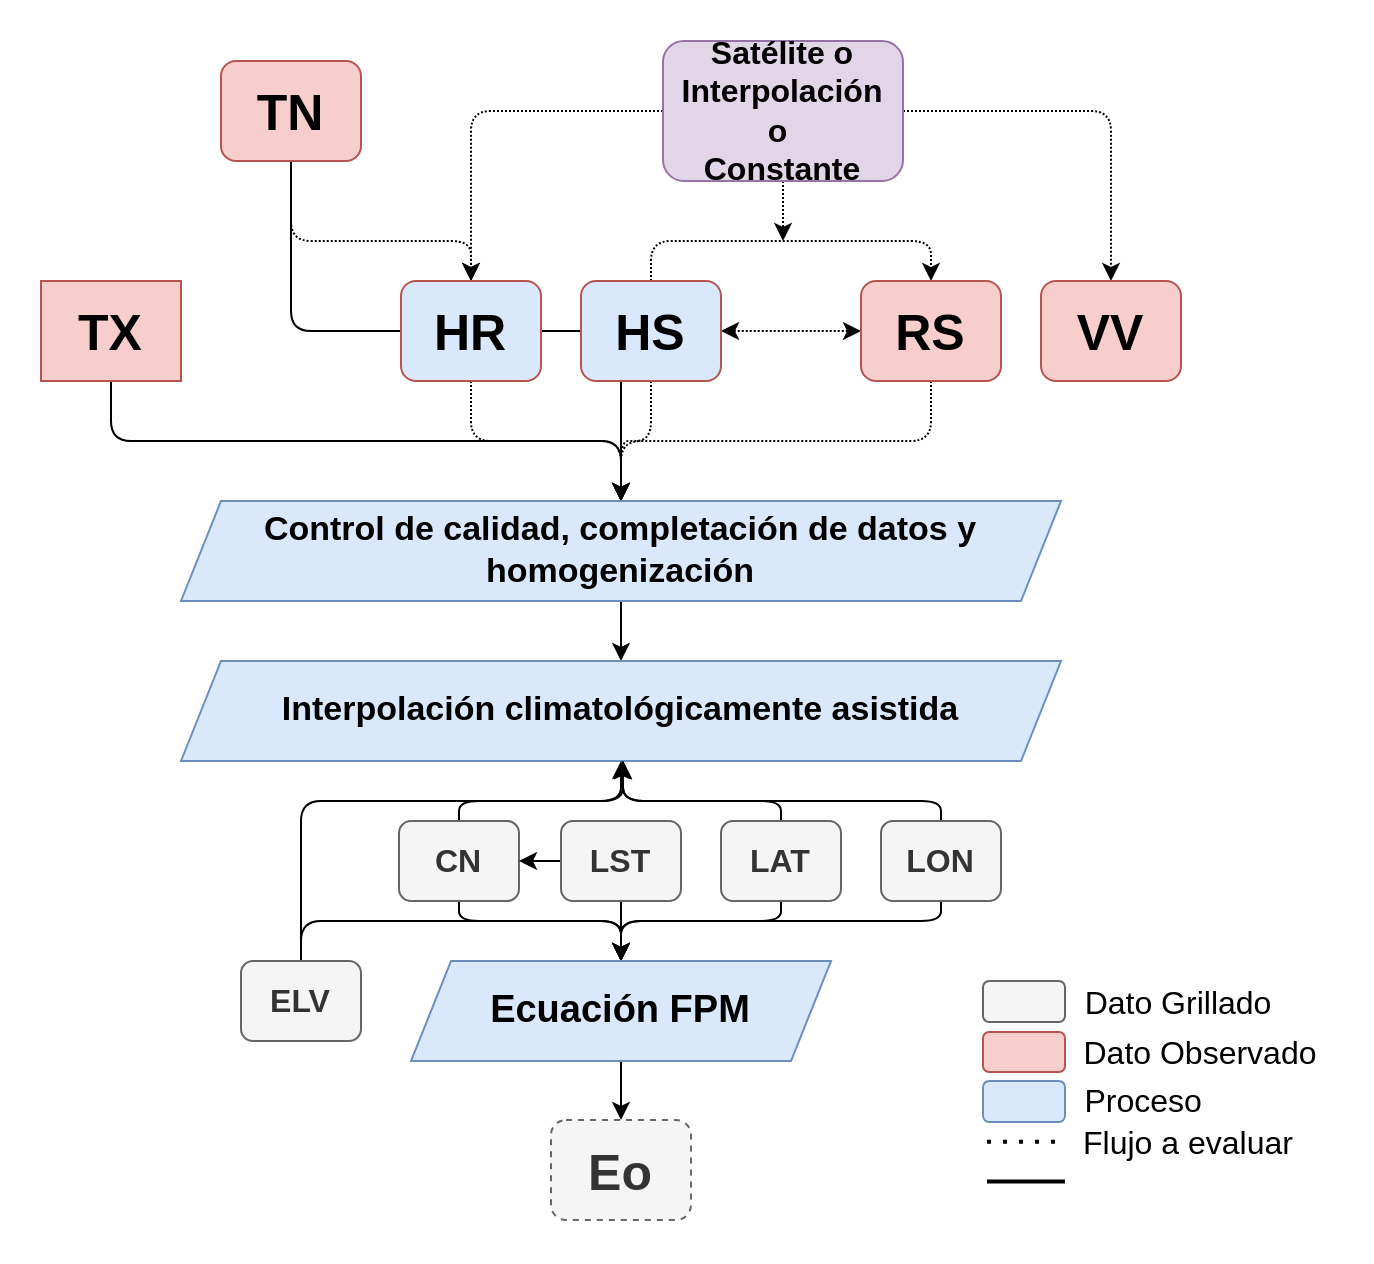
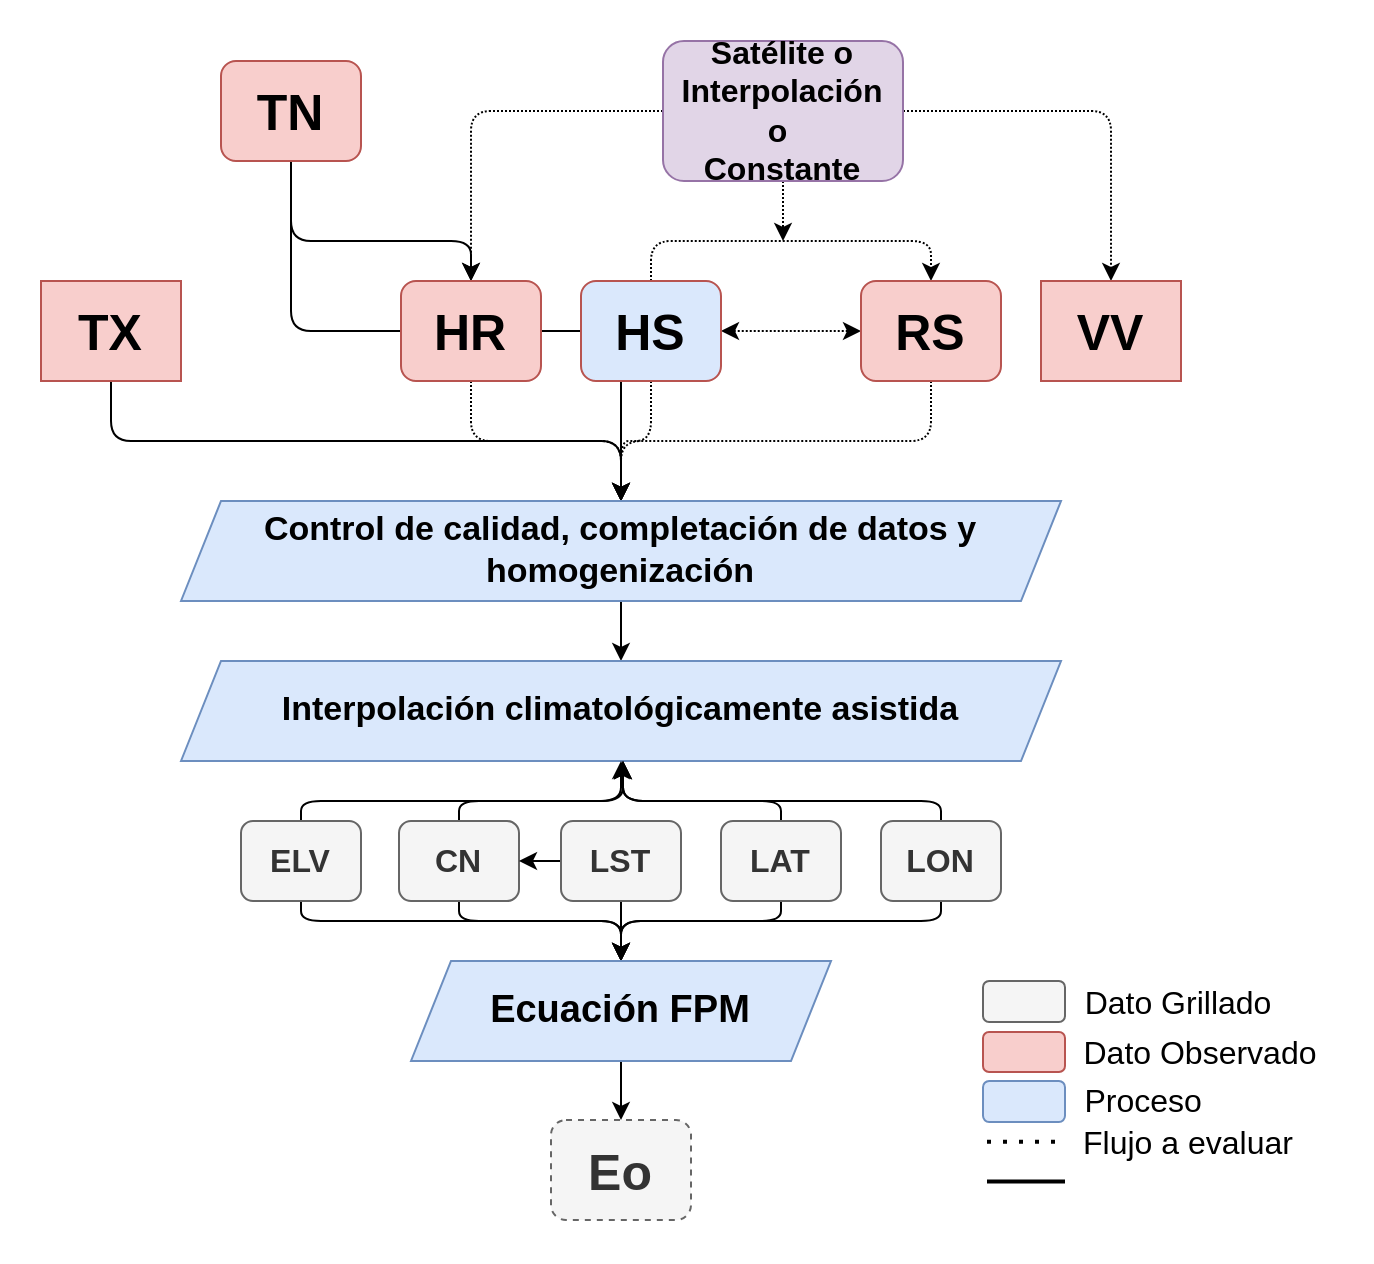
- <mxCell id="8" style="edgeStyle=orthogonalEdgeStyle;rounded=1;orthogonalLoop=1;jettySize=auto;html=1;entryX=0.5;entryY=0;entryDx=0;entryDy=0;dashed=1;dashPattern=1 1;fontSize=17;startArrow=none;startFill=0;" edge="1" parent="1" source="10" target="12"><mxGeometry relative="1" as="geometry"><Array as="points"><mxPoint x="145" y="120" /><mxPoint x="235" y="120" /></Array></mxGeometry></mxCell>
+ <mxCell id="8" style="edgeStyle=orthogonalEdgeStyle;rounded=1;orthogonalLoop=1;jettySize=auto;html=1;entryX=0.5;entryY=0;entryDx=0;entryDy=0;dashed=0;dashPattern=1 1;fontSize=17;startArrow=none;startFill=0;" edge="1" parent="1" source="10" target="12"><mxGeometry relative="1" as="geometry"><Array as="points"><mxPoint x="145" y="120" /><mxPoint x="235" y="120" /></Array></mxGeometry></mxCell>
- <mxCell id="12" value="&lt;font style=&quot;font-size: 25px&quot;&gt;HR&lt;/font&gt;" style="rounded=1;whiteSpace=wrap;html=1;fontSize=17;fontStyle=1;fillColor=#dae8fc;strokeColor=#b85450;" vertex="1" parent="1"><mxGeometry x="200" y="140" width="70" height="50" as="geometry" /></mxCell>
+ <mxCell id="12" value="&lt;font style=&quot;font-size: 25px&quot;&gt;HR&lt;/font&gt;" style="rounded=1;whiteSpace=wrap;html=1;fontSize=17;fontStyle=1;fillColor=#f8cecc;strokeColor=#b85450;" vertex="1" parent="1"><mxGeometry x="200" y="140" width="70" height="50" as="geometry" /></mxCell>
- <mxCell id="19" value="&lt;font style=&quot;font-size: 25px&quot;&gt;VV&lt;/font&gt;" style="rounded=1;whiteSpace=wrap;html=1;fontSize=17;fontStyle=1;fillColor=#f8cecc;strokeColor=#b85450;" vertex="1" parent="1"><mxGeometry x="520" y="140" width="70" height="50" as="geometry" /></mxCell>
+ <mxCell id="19" value="&lt;font style=&quot;font-size: 25px&quot;&gt;VV&lt;/font&gt;" style="whiteSpace=wrap;html=1;fontSize=17;fontStyle=1;fillColor=#f8cecc;strokeColor=#b85450;rounded=0;" vertex="1" parent="1"><mxGeometry x="520" y="140" width="70" height="50" as="geometry" /></mxCell>
- <mxCell id="25" value="&lt;font style=&quot;font-size: 16px;&quot;&gt;ELV&lt;/font&gt;" style="rounded=1;whiteSpace=wrap;html=1;fontSize=16;fontStyle=1;fillColor=#f5f5f5;strokeColor=#666666;fontColor=#333333;" vertex="1" parent="1"><mxGeometry x="120" y="480" width="60" height="40" as="geometry" /></mxCell>
+ <mxCell id="25" value="&lt;font style=&quot;font-size: 16px;&quot;&gt;ELV&lt;/font&gt;" style="rounded=1;whiteSpace=wrap;html=1;fontSize=16;fontStyle=1;fillColor=#f5f5f5;strokeColor=#666666;fontColor=#333333;" vertex="1" parent="1"><mxGeometry x="120" y="410" width="60" height="40" as="geometry" /></mxCell>
